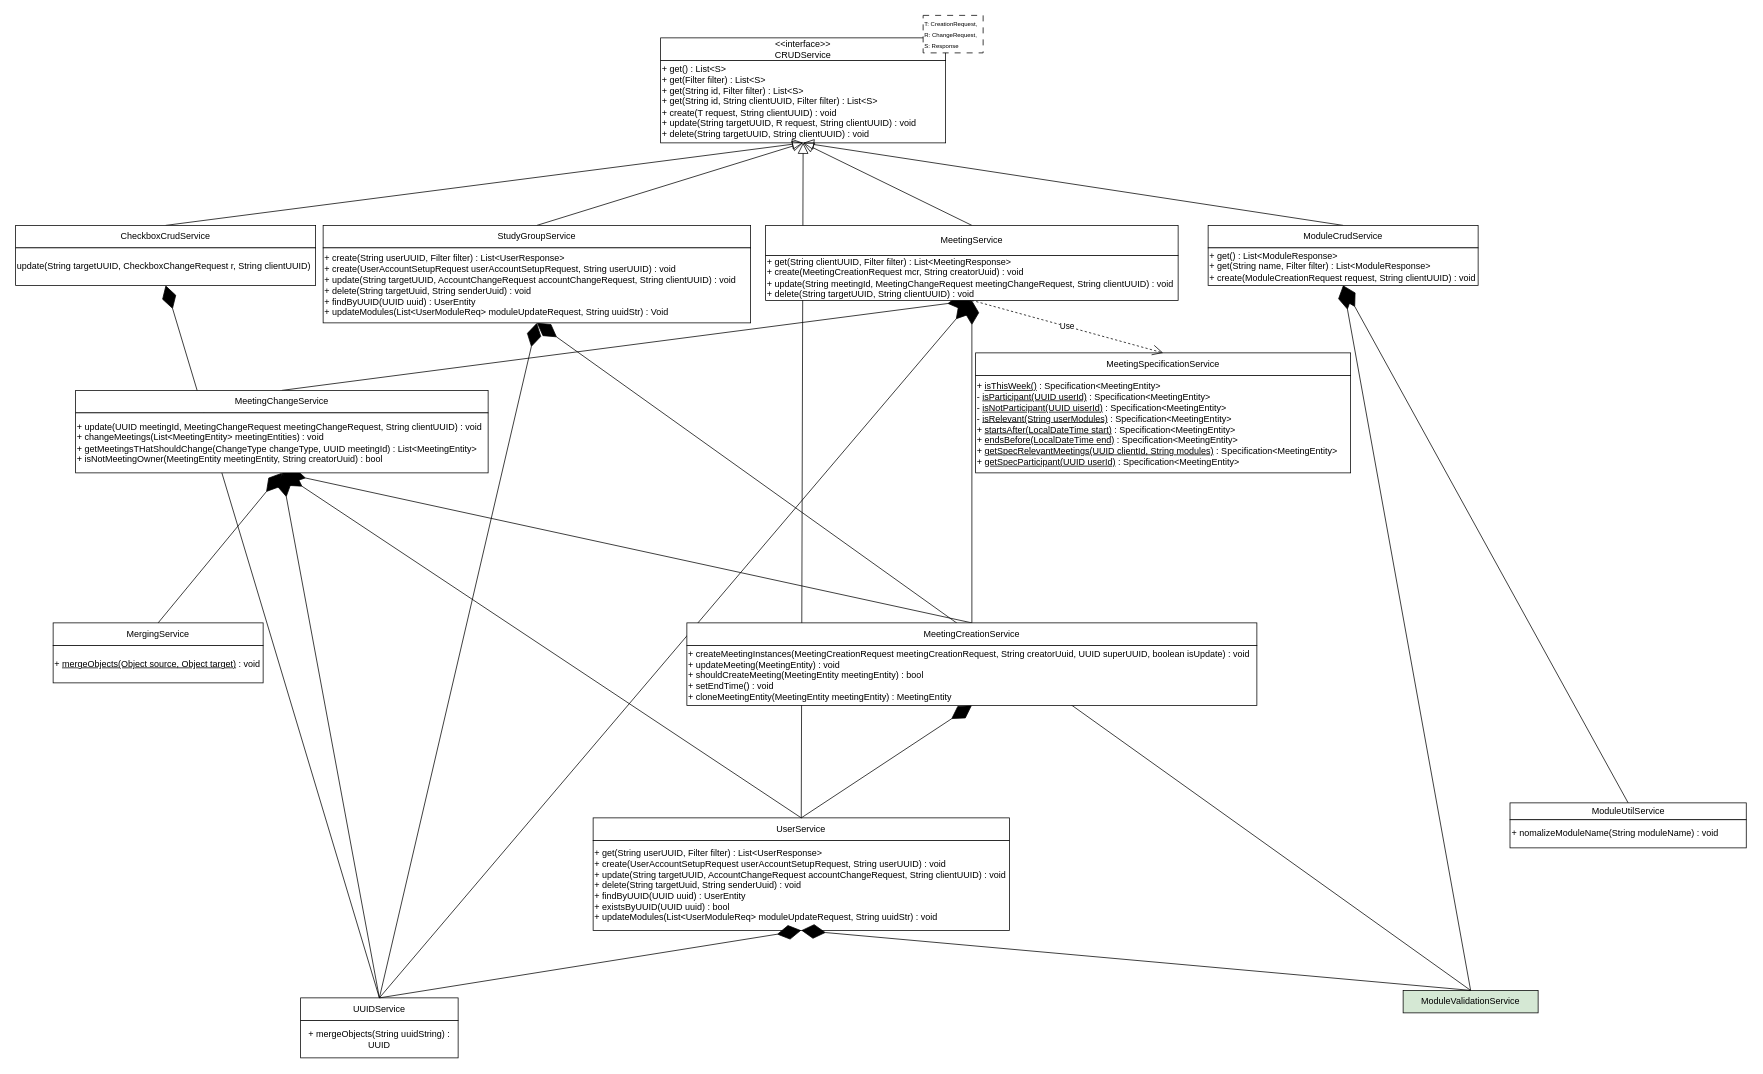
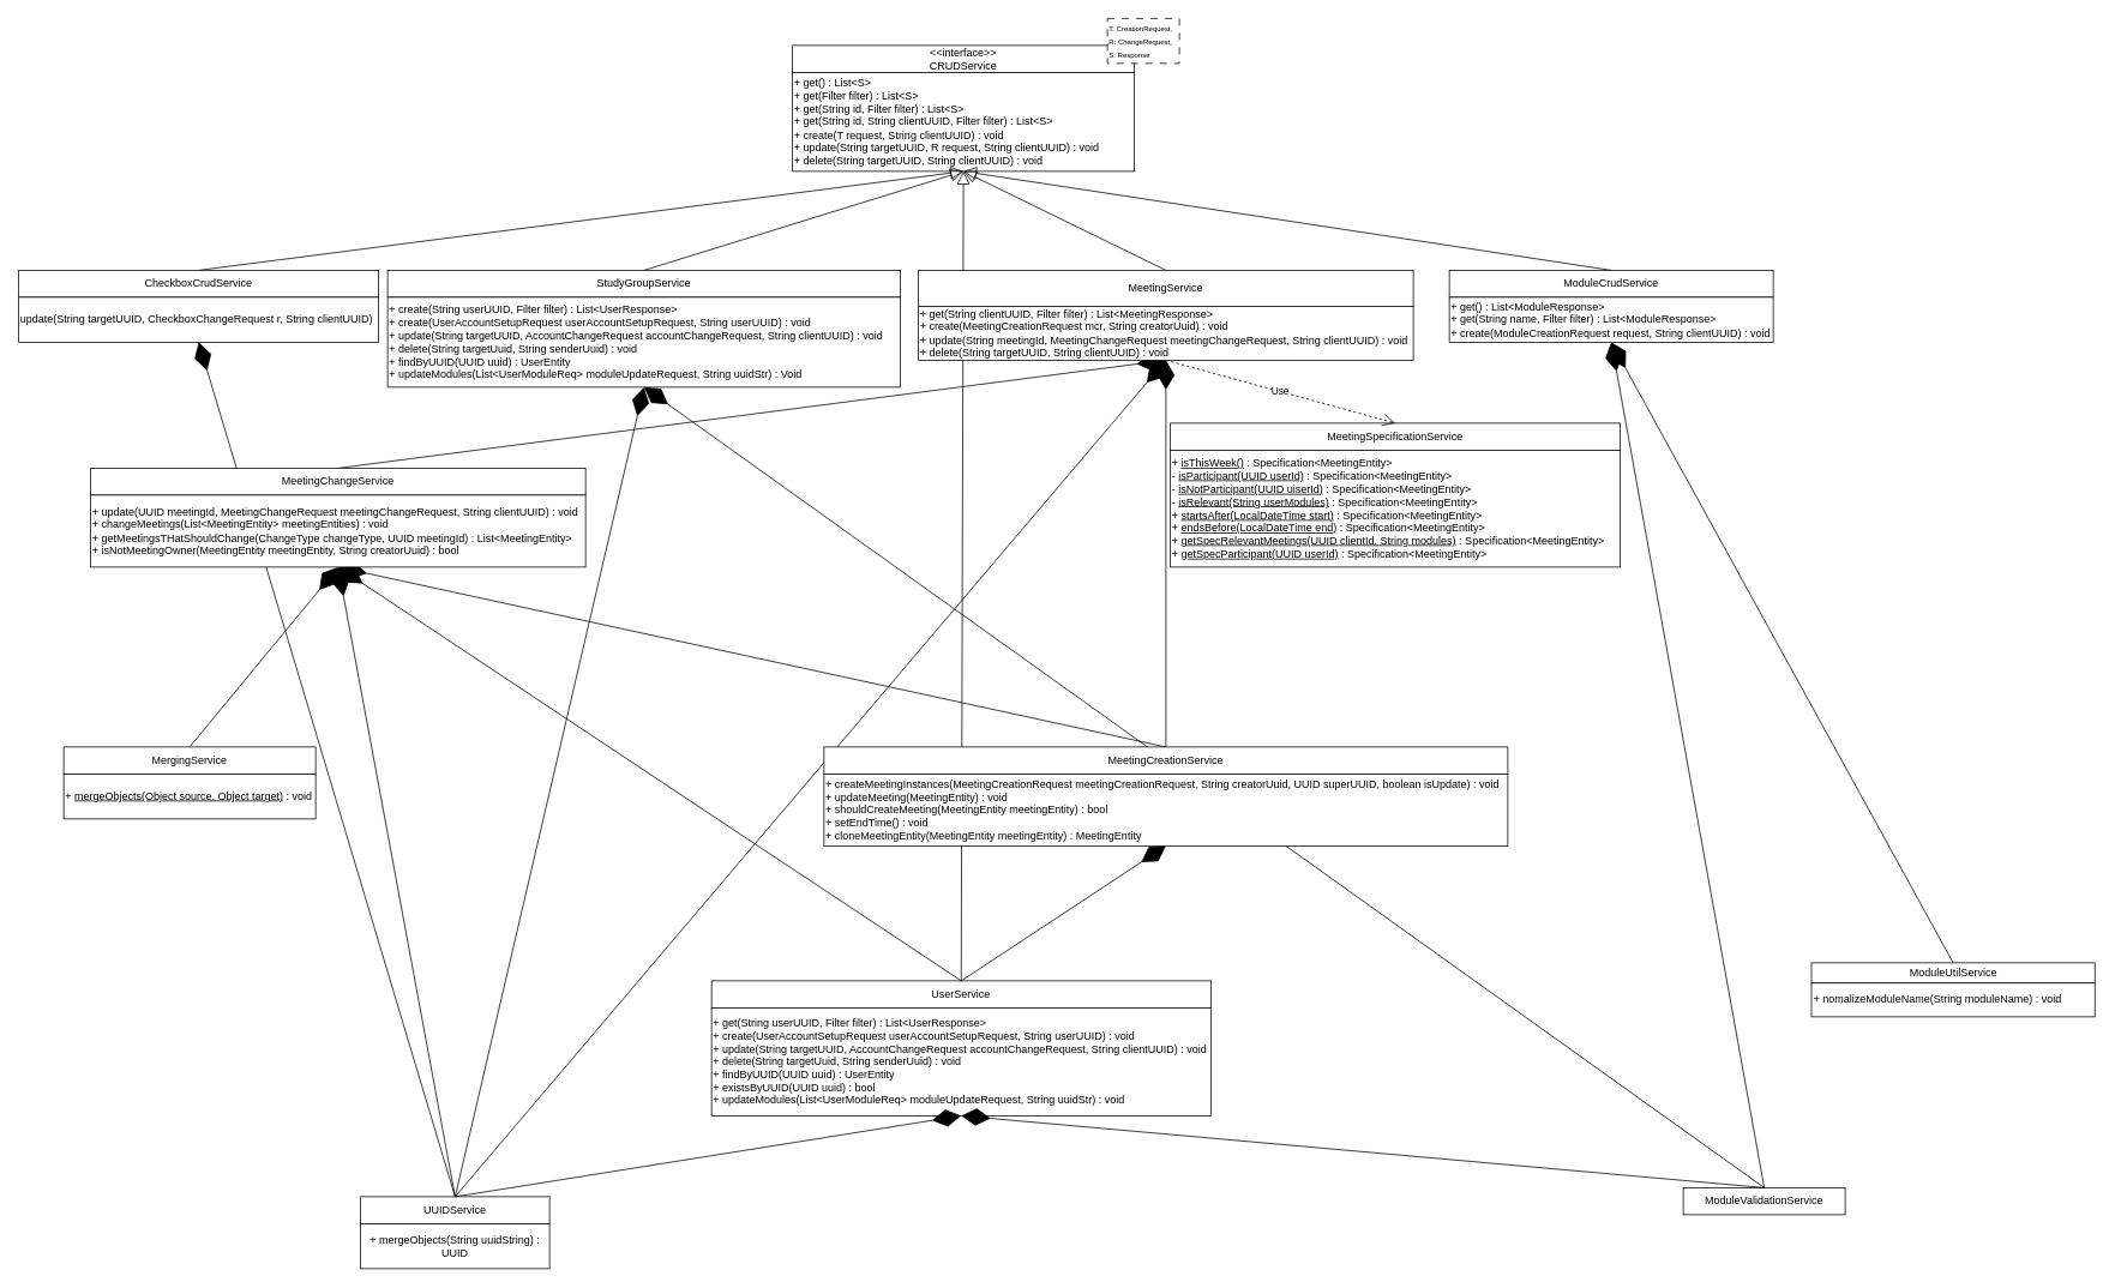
- <mxCell id="20" value="ModuleValidationService" style="rounded=0;whiteSpace=wrap;html=1;fillColor=#d5e8d4;" vertex="1" parent="19"><mxGeometry width="180" height="30" as="geometry" /></mxCell>
+ <mxCell id="20" value="ModuleValidationService" style="rounded=0;whiteSpace=wrap;html=1;" vertex="1" parent="19"><mxGeometry width="180" height="30" as="geometry" /></mxCell>
